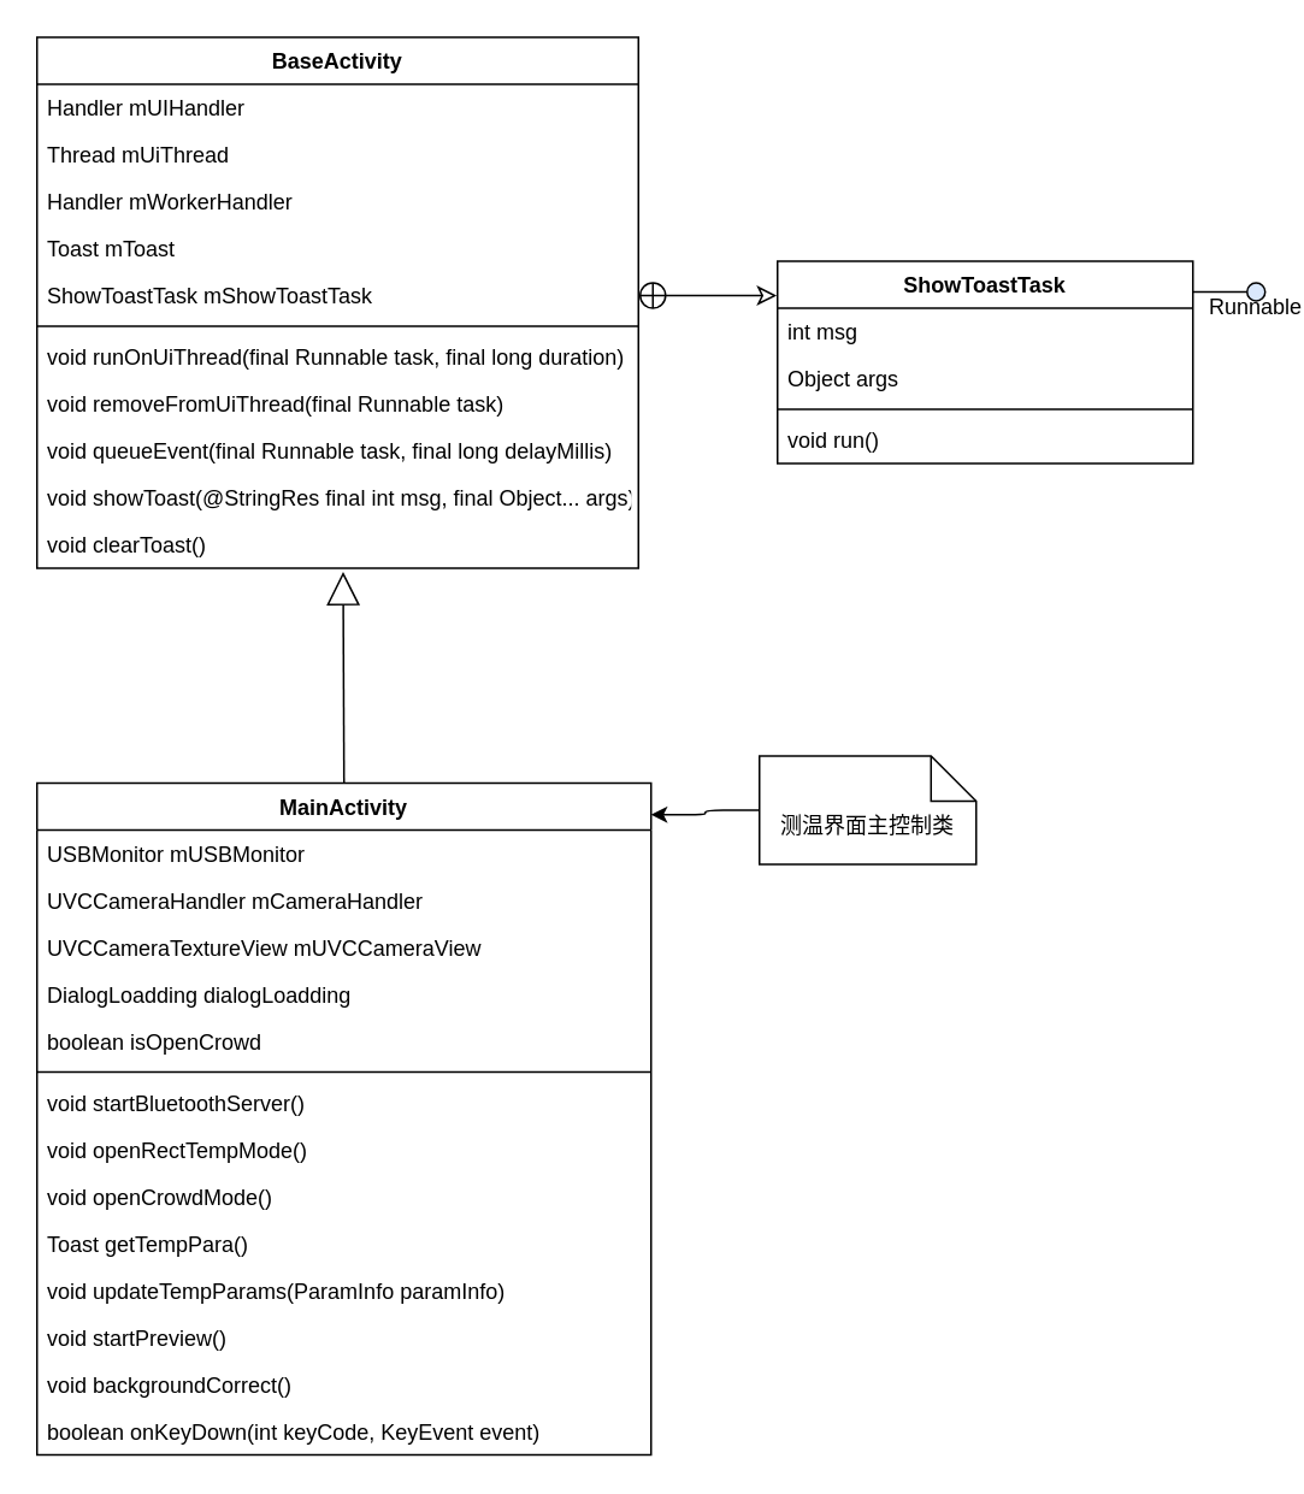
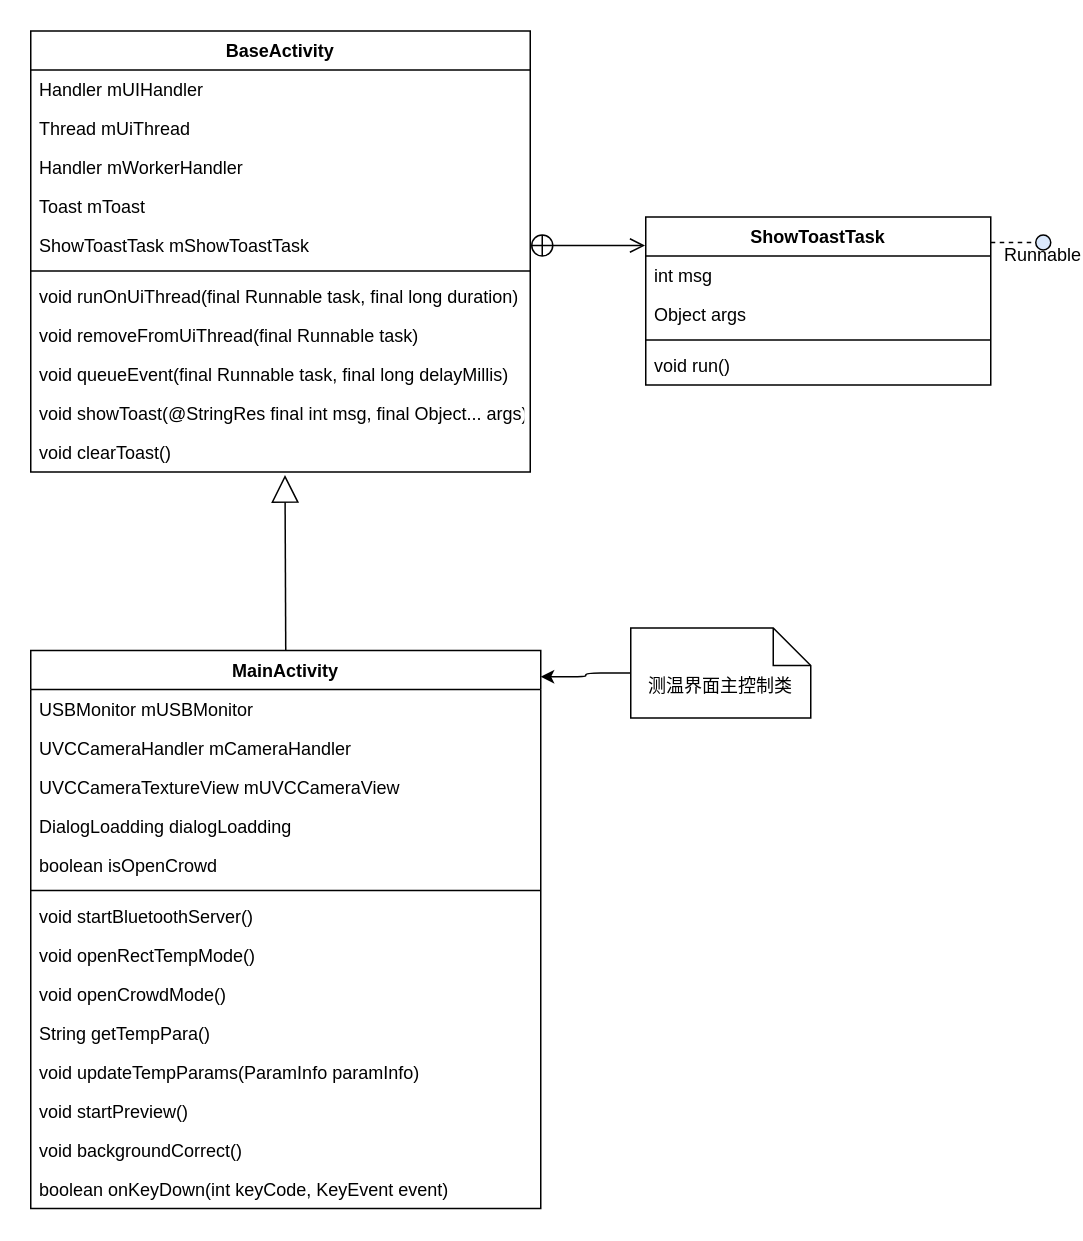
- <mxCell id="35" value="" style="rounded=0;orthogonalLoop=1;jettySize=auto;html=1;endArrow=none;endFill=0;exitX=1;exitY=0.152;exitDx=0;exitDy=0;exitPerimeter=0;" edge="1" parent="1" source="29" target="36"><mxGeometry relative="1" as="geometry"><mxPoint x="660" y="134" as="sourcePoint" /></mxGeometry></mxCell>
+ <mxCell id="35" value="" style="rounded=0;orthogonalLoop=1;jettySize=auto;html=1;endArrow=none;endFill=0;exitX=1;exitY=0.152;exitDx=0;exitDy=0;exitPerimeter=0;dashed=1;" edge="1" parent="1" source="29" target="36"><mxGeometry relative="1" as="geometry"><mxPoint x="660" y="134" as="sourcePoint" /></mxGeometry></mxCell>
- <mxCell id="34" value="" style="endArrow=classic;startArrow=circlePlus;endFill=0;startFill=0;endSize=8;html=1;exitX=1;exitY=0.5;exitDx=0;exitDy=0;entryX=-0.002;entryY=0.17;entryDx=0;entryDy=0;entryPerimeter=0;" edge="1" parent="1" source="22" target="29"><mxGeometry width="160" relative="1" as="geometry"><mxPoint x="390" y="123" as="sourcePoint" /><mxPoint x="550" y="123" as="targetPoint" /></mxGeometry></mxCell>
+ <mxCell id="34" value="" style="endArrow=open;startArrow=circlePlus;endFill=0;startFill=0;endSize=8;html=1;exitX=1;exitY=0.5;exitDx=0;exitDy=0;entryX=-0.002;entryY=0.17;entryDx=0;entryDy=0;entryPerimeter=0;" edge="1" parent="1" source="22" target="29"><mxGeometry width="160" relative="1" as="geometry"><mxPoint x="390" y="123" as="sourcePoint" /><mxPoint x="550" y="123" as="targetPoint" /></mxGeometry></mxCell>
- <mxCell id="12" value="Toast getTempPara()" style="text;strokeColor=none;fillColor=none;align=left;verticalAlign=top;spacingLeft=4;spacingRight=4;overflow=hidden;rotatable=0;points=[[0,0.5],[1,0.5]];portConstraint=eastwest;" vertex="1" parent="2"><mxGeometry y="242" width="340" height="26" as="geometry" /></mxCell>
+ <mxCell id="12" value="String getTempPara()" style="text;strokeColor=none;fillColor=none;align=left;verticalAlign=top;spacingLeft=4;spacingRight=4;overflow=hidden;rotatable=0;points=[[0,0.5],[1,0.5]];portConstraint=eastwest;" vertex="1" parent="2"><mxGeometry y="242" width="340" height="26" as="geometry" /></mxCell>
